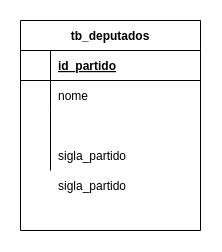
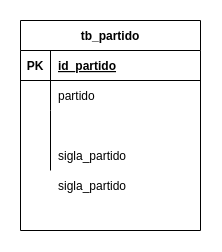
- <mxCell id="2" value="tb_deputados" style="shape=table;startSize=30;container=1;collapsible=1;childLayout=tableLayout;fixedRows=1;rowLines=0;fontStyle=1;align=center;resizeLast=1;" vertex="1" parent="1"><mxGeometry x="20" y="20" width="180" height="210" as="geometry" /></mxCell>
+ <mxCell id="2" value="tb_partido" style="shape=table;startSize=30;container=1;collapsible=1;childLayout=tableLayout;fixedRows=1;rowLines=0;fontStyle=1;align=center;resizeLast=1;" vertex="1" parent="1"><mxGeometry x="20" y="20" width="180" height="210" as="geometry" /></mxCell>
+ <mxCell id="4" value="PK" style="shape=partialRectangle;connectable=0;fillColor=none;top=0;left=0;bottom=0;right=0;fontStyle=1;overflow=hidden;" vertex="1" parent="3"><mxGeometry width="30" height="30" as="geometry" /></mxCell>
- <mxCell id="8" value="nome" style="shape=partialRectangle;connectable=0;fillColor=none;top=0;left=0;bottom=0;right=0;align=left;spacingLeft=6;overflow=hidden;" vertex="1" parent="6"><mxGeometry x="30" width="150" height="30" as="geometry" /></mxCell>
+ <mxCell id="8" value="partido" style="shape=partialRectangle;connectable=0;fillColor=none;top=0;left=0;bottom=0;right=0;align=left;spacingLeft=6;overflow=hidden;" vertex="1" parent="6"><mxGeometry x="30" width="150" height="30" as="geometry" /></mxCell>
